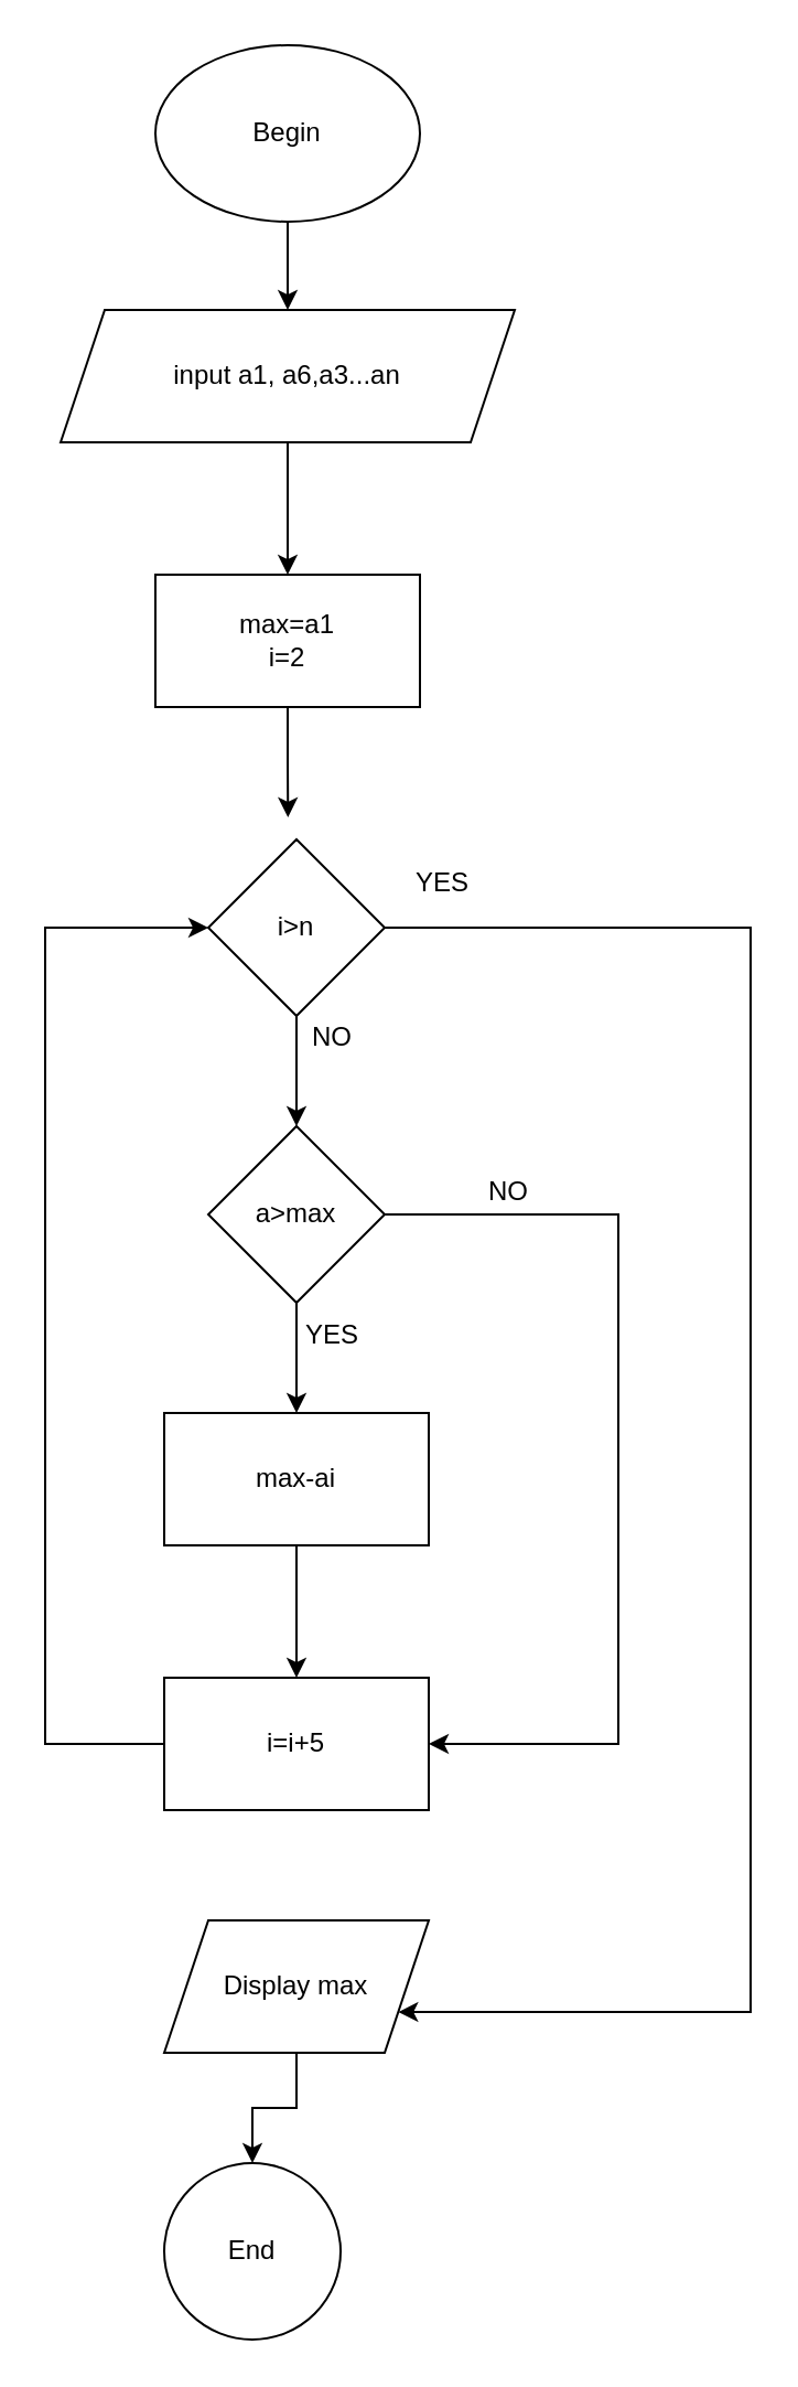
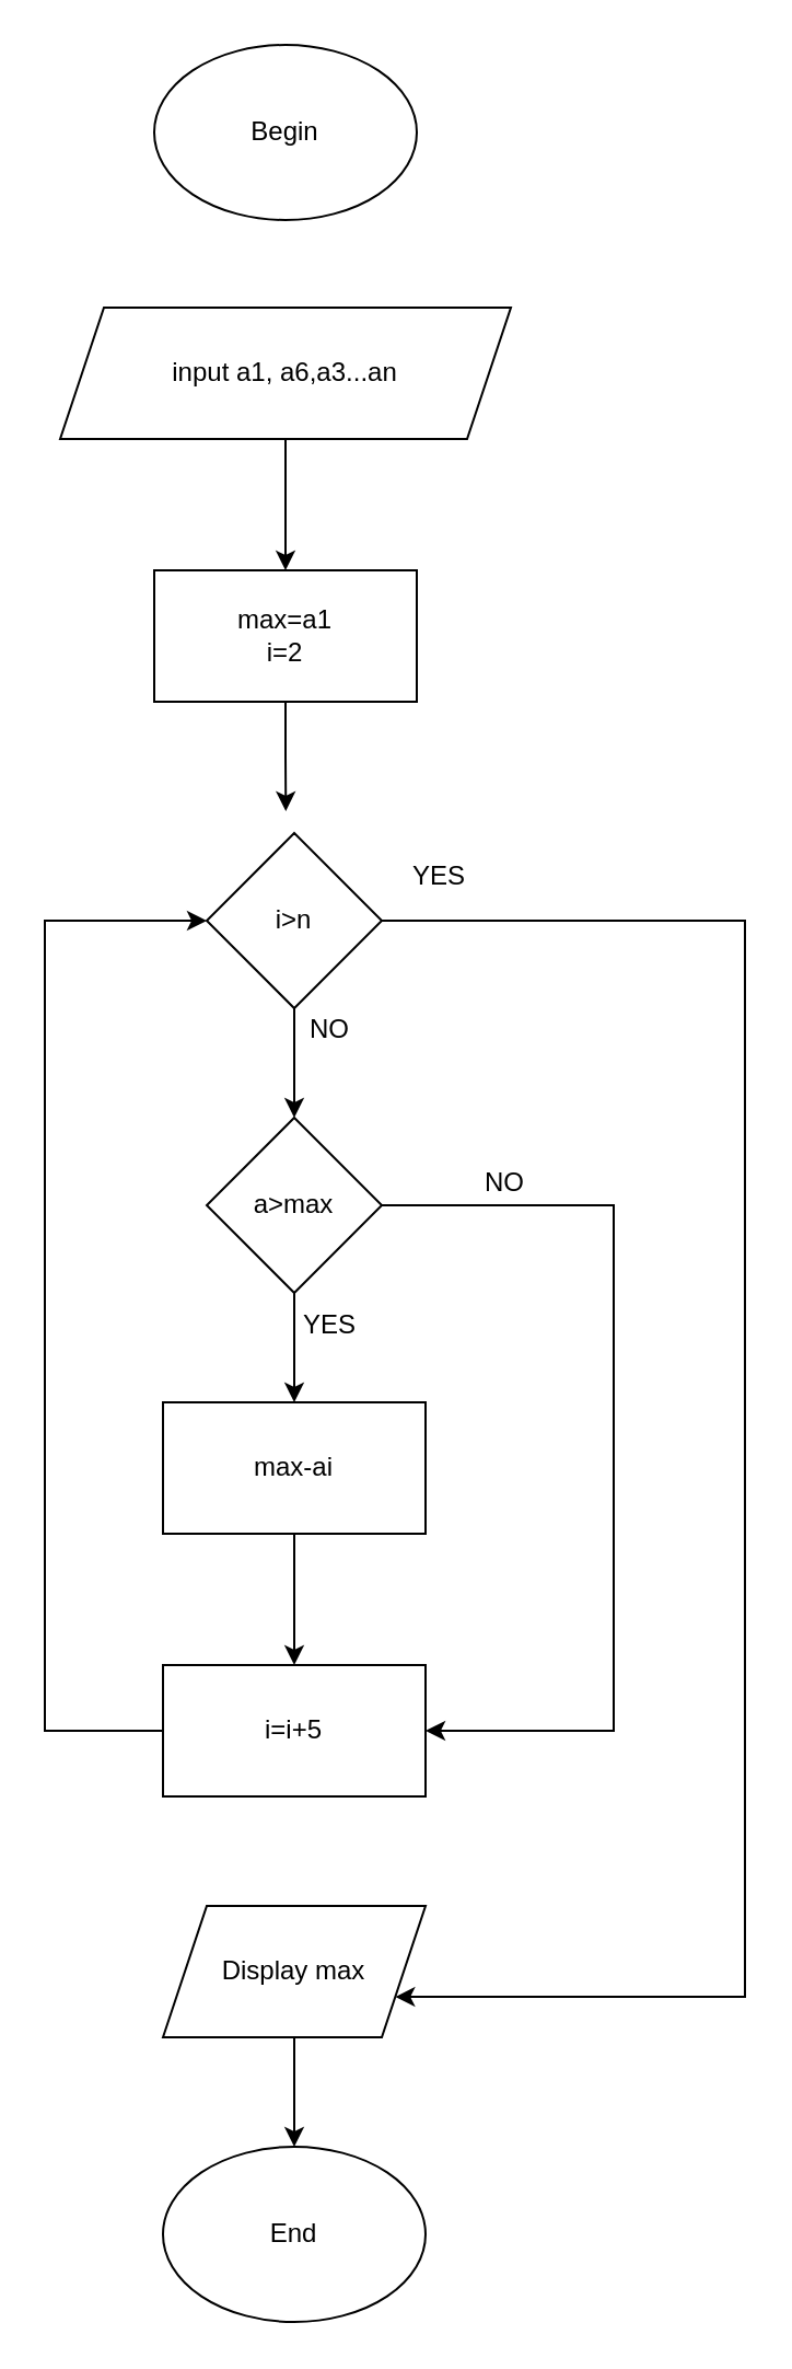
- <mxCell id="2" style="edgeStyle=orthogonalEdgeStyle;rounded=0;orthogonalLoop=1;jettySize=auto;html=1;exitX=0.5;exitY=1;exitDx=0;exitDy=0;entryX=0.5;entryY=0;entryDx=0;entryDy=0;" edge="1" parent="1" source="3" target="5"><mxGeometry relative="1" as="geometry" /></mxCell>
- <mxCell id="24" value="End" style="ellipse;whiteSpace=wrap;html=1;" vertex="1" parent="1"><mxGeometry x="74" y="980" width="80" height="80" as="geometry" /></mxCell>
+ <mxCell id="24" value="End" style="ellipse;whiteSpace=wrap;html=1;" vertex="1" parent="1"><mxGeometry x="74" y="980" width="120" height="80" as="geometry" /></mxCell>
